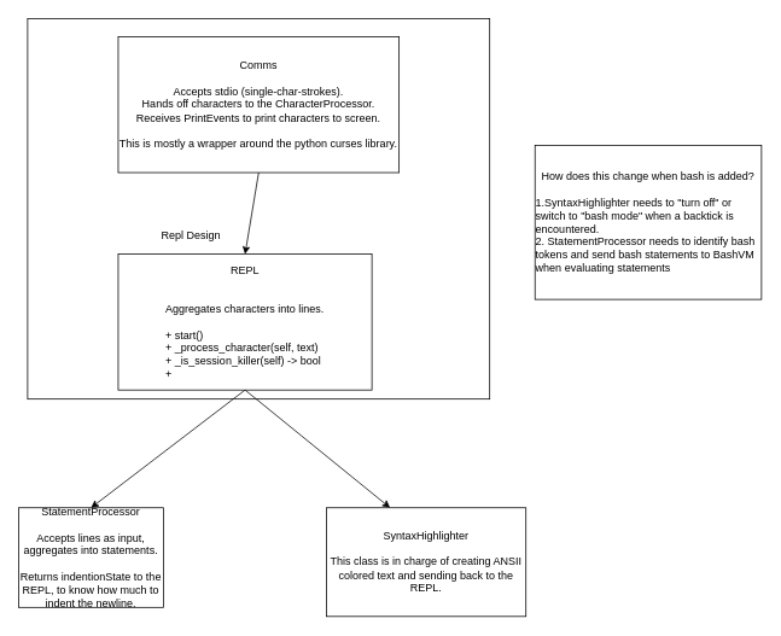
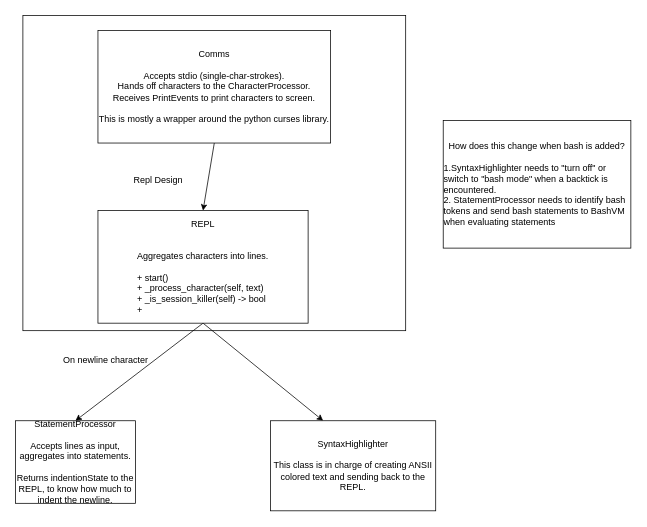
- <mxCell id="3" value="Repl Design&lt;br&gt;" style="text;html=1;align=center;verticalAlign=middle;resizable=0;points=[];autosize=1;strokeColor=none;" vertex="1" parent="1"><mxGeometry x="170" y="250" width="80" height="20" as="geometry" /></mxCell>
+ <mxCell id="3" value="Repl Design&lt;br&gt;" style="text;html=1;align=center;verticalAlign=middle;resizable=0;points=[];autosize=1;strokeColor=none;" vertex="1" parent="1"><mxGeometry x="170" y="230" width="80" height="20" as="geometry" /></mxCell>
+ <mxCell id="8" value="On newline character" style="text;html=1;align=center;verticalAlign=middle;resizable=0;points=[];autosize=1;strokeColor=none;" vertex="1" parent="1"><mxGeometry x="75" y="470" width="130" height="20" as="geometry" /></mxCell>
